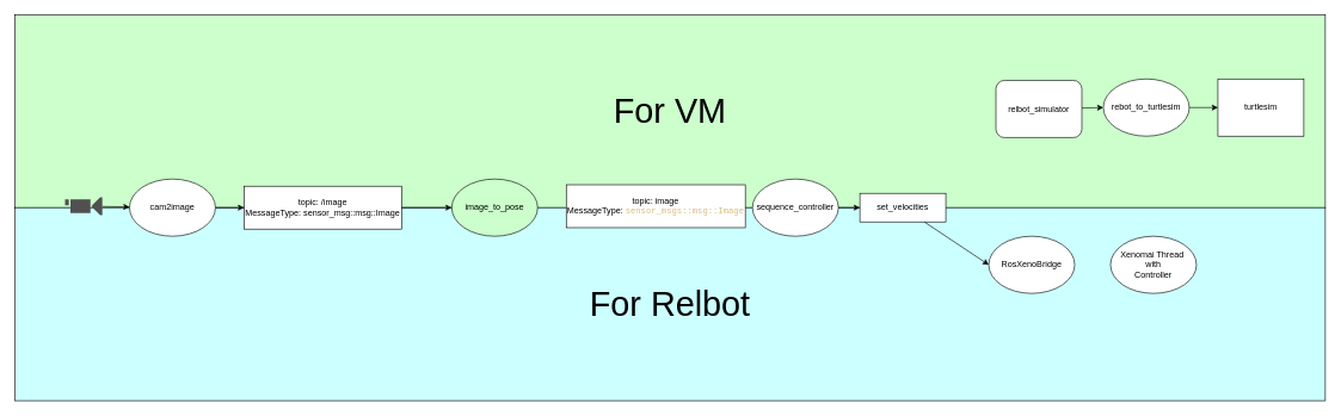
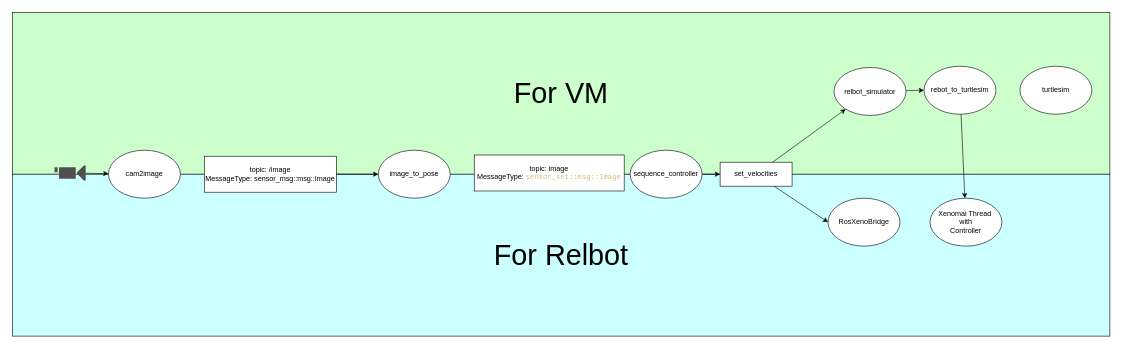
- <mxCell id="18" style="edgeStyle=none;html=1;entryX=0;entryY=0.5;entryDx=0;entryDy=0;" parent="1" source="17" target="16" edge="1"><mxGeometry relative="1" as="geometry" /></mxCell>
+ <mxCell id="18" style="edgeStyle=none;html=1;" parent="1" source="17" target="21" edge="1"><mxGeometry relative="1" as="geometry" /></mxCell>
- <mxCell id="16" value="turtlesim" style="whiteSpace=wrap;html=1;rounded=0;" parent="1" vertex="1"><mxGeometry x="1700" y="110" width="120" height="80" as="geometry" /></mxCell>
+ <mxCell id="16" value="turtlesim" style="ellipse;whiteSpace=wrap;html=1;" parent="1" vertex="1"><mxGeometry x="1700" y="110" width="120" height="80" as="geometry" /></mxCell>
- <mxCell id="13" value="relbot_simulator" style="whiteSpace=wrap;html=1;rounded=1;" parent="1" vertex="1"><mxGeometry x="1390" y="112" width="120" height="80" as="geometry" /></mxCell>
+ <mxCell id="13" value="relbot_simulator" style="ellipse;whiteSpace=wrap;html=1;" parent="1" vertex="1"><mxGeometry x="1390" y="112" width="120" height="80" as="geometry" /></mxCell>
+ <mxCell id="7" style="edgeStyle=none;html=1;" parent="1" source="9" target="13" edge="1"><mxGeometry relative="1" as="geometry" /></mxCell>
- <mxCell id="19" value="topic: image&lt;div&gt;MessageType:&amp;nbsp;&lt;span style=&quot;background-color: rgba(255, 255, 255, 0.1); color: rgb(215, 186, 125); font-family: Consolas, &amp;quot;Courier New&amp;quot;, monospace; text-align: left; white-space-collapse: preserve;&quot;&gt;sensor_msgs::msg::Image&lt;/span&gt;&lt;/div&gt;" style="rounded=0;whiteSpace=wrap;html=1;" parent="1" vertex="1"><mxGeometry x="790" y="258" width="250" height="60" as="geometry" /></mxCell>
+ <mxCell id="19" value="topic: image&lt;div&gt;MessageType:&amp;nbsp;&lt;span style=&quot;background-color: rgba(255, 255, 255, 0.1); color: rgb(215, 186, 125); font-family: Consolas, &amp;quot;Courier New&amp;quot;, monospace; text-align: left; white-space-collapse: preserve;&quot;&gt;sensor_set::msg::Image&lt;/span&gt;&lt;/div&gt;" style="rounded=0;whiteSpace=wrap;html=1;" parent="1" vertex="1"><mxGeometry x="790" y="258" width="250" height="60" as="geometry" /></mxCell>
- <mxCell id="14" style="edgeStyle=none;html=1;entryX=0;entryY=0.5;entryDx=0;entryDy=0;" parent="1" source="15" target="23" edge="1"><mxGeometry relative="1" as="geometry" /></mxCell>
- <mxCell id="6" value="image_to_pose" style="ellipse;whiteSpace=wrap;html=1;fillColor=#ccffcc;" parent="1" vertex="1"><mxGeometry x="630" y="250" width="120" height="80" as="geometry" /></mxCell>
+ <mxCell id="6" value="image_to_pose" style="ellipse;whiteSpace=wrap;html=1;" parent="1" vertex="1"><mxGeometry x="630" y="250" width="120" height="80" as="geometry" /></mxCell>
